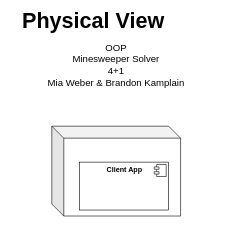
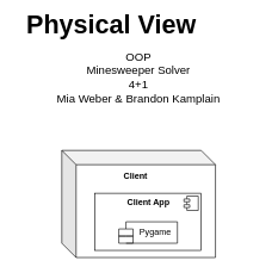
+ <mxCell id="4" value="Client" style="text;align=center;fontStyle=1;verticalAlign=middle;spacingLeft=3;spacingRight=3;strokeColor=none;rotatable=0;points=[[0,0.5],[1,0.5]];portConstraint=eastwest;html=1;" vertex="1" parent="1"><mxGeometry x="148.5" y="234" width="80" height="26" as="geometry" /></mxCell>
+ <mxCell id="7" value="Pygame" style="shape=module;align=left;spacingLeft=20;align=center;verticalAlign=top;whiteSpace=wrap;html=1;" vertex="1" parent="1"><mxGeometry x="165.75" y="310" width="82" height="30" as="geometry" /></mxCell>
